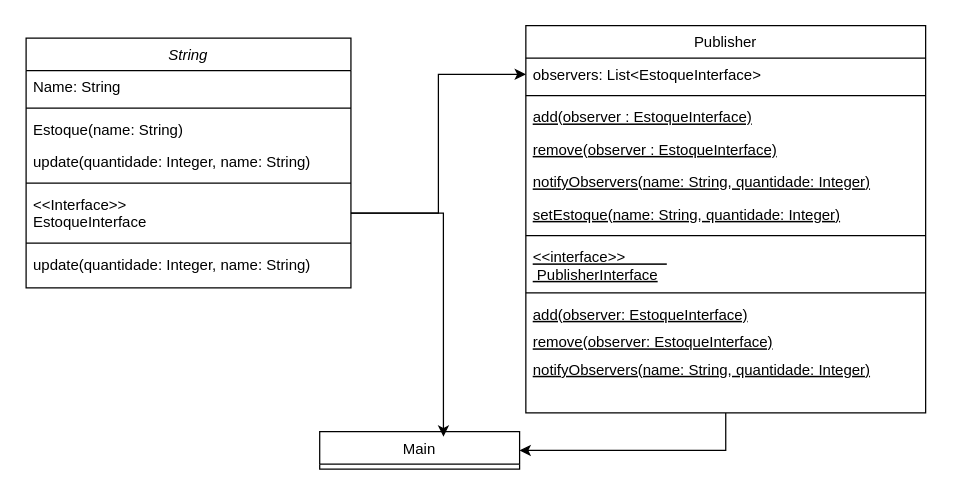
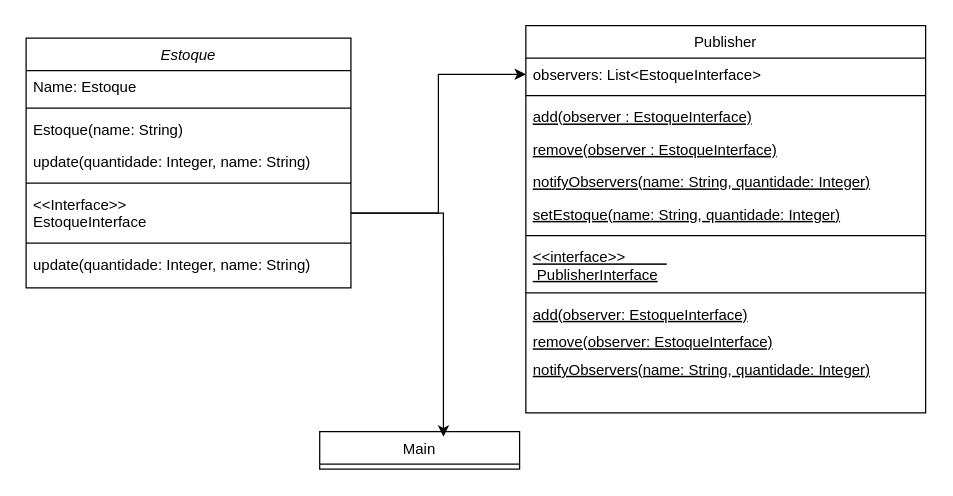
- <mxCell id="2" value="String" style="swimlane;fontStyle=2;align=center;verticalAlign=top;childLayout=stackLayout;horizontal=1;startSize=26;horizontalStack=0;resizeParent=1;resizeLast=0;collapsible=1;marginBottom=0;rounded=0;shadow=0;strokeWidth=1;" parent="1" vertex="1"><mxGeometry x="20" y="30" width="260" height="200" as="geometry"><mxRectangle x="230" y="140" width="160" height="26" as="alternateBounds" /></mxGeometry></mxCell>
+ <mxCell id="2" value="Estoque" style="swimlane;fontStyle=2;align=center;verticalAlign=top;childLayout=stackLayout;horizontal=1;startSize=26;horizontalStack=0;resizeParent=1;resizeLast=0;collapsible=1;marginBottom=0;rounded=0;shadow=0;strokeWidth=1;" parent="1" vertex="1"><mxGeometry x="20" y="30" width="260" height="200" as="geometry"><mxRectangle x="230" y="140" width="160" height="26" as="alternateBounds" /></mxGeometry></mxCell>
- <mxCell id="3" value="Name: String" style="text;align=left;verticalAlign=top;spacingLeft=4;spacingRight=4;overflow=hidden;rotatable=0;points=[[0,0.5],[1,0.5]];portConstraint=eastwest;" parent="2" vertex="1"><mxGeometry y="26" width="260" height="26" as="geometry" /></mxCell>
+ <mxCell id="3" value="Name: Estoque" style="text;align=left;verticalAlign=top;spacingLeft=4;spacingRight=4;overflow=hidden;rotatable=0;points=[[0,0.5],[1,0.5]];portConstraint=eastwest;" parent="2" vertex="1"><mxGeometry y="26" width="260" height="26" as="geometry" /></mxCell>
- <mxCell id="11" style="edgeStyle=orthogonalEdgeStyle;rounded=0;orthogonalLoop=1;jettySize=auto;html=1;exitX=0.5;exitY=1;exitDx=0;exitDy=0;entryX=1;entryY=0.5;entryDx=0;entryDy=0;" edge="1" parent="1" source="12" target="25"><mxGeometry relative="1" as="geometry" /></mxCell>
